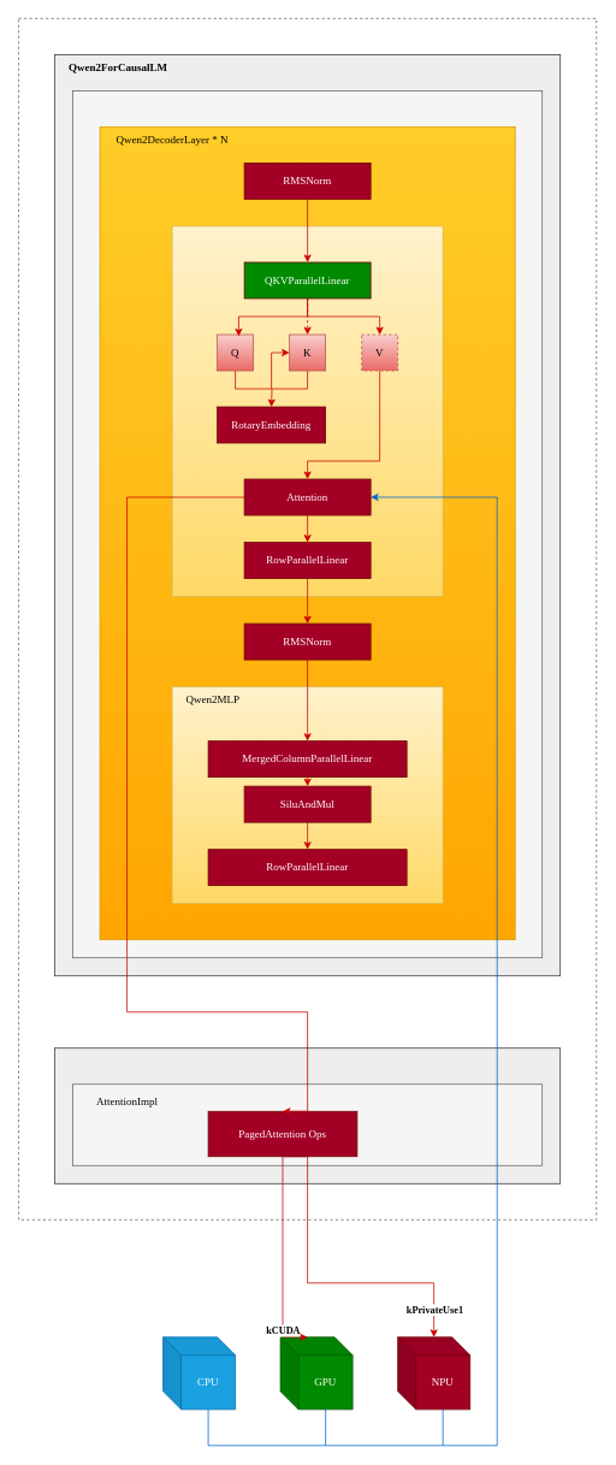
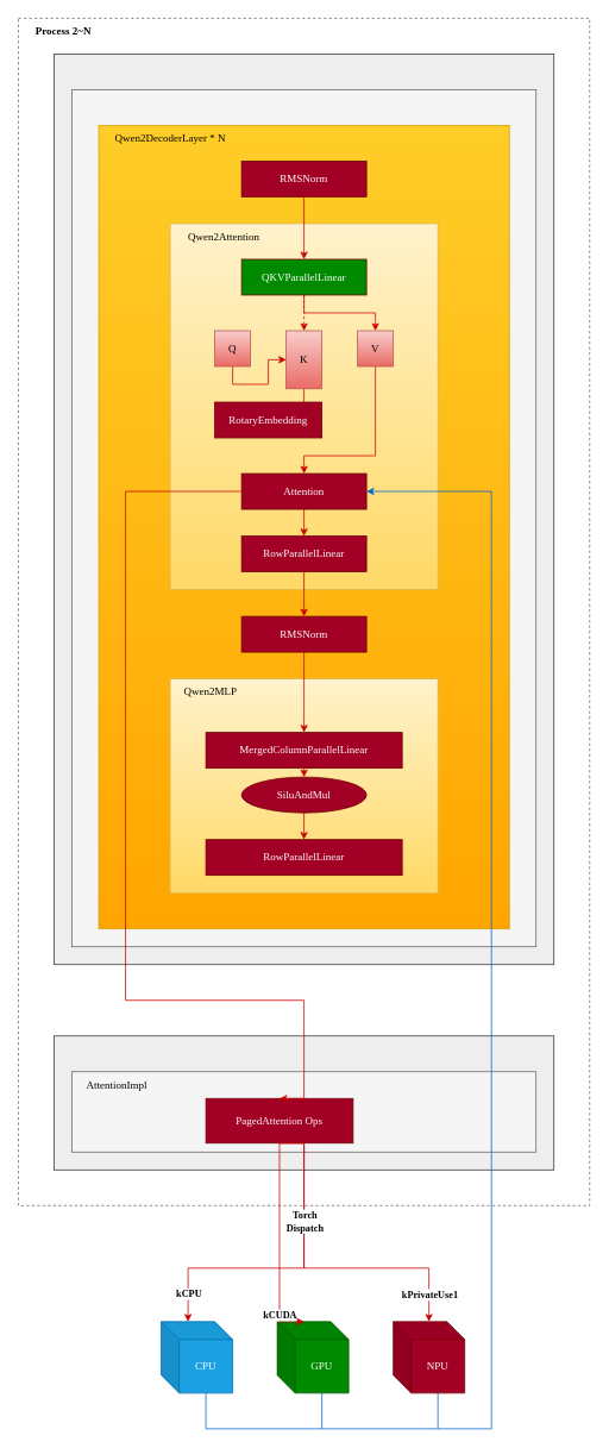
+ <mxCell id="51" value="&lt;font face=&quot;Comic Sans MS&quot;&gt;&lt;b&gt;Process 2~N&lt;/b&gt;&lt;/font&gt;" style="text;html=1;align=center;verticalAlign=middle;resizable=0;points=[];autosize=1;strokeColor=none;fillColor=none;" parent="1" vertex="1"><mxGeometry x="20" y="20" width="100" height="30" as="geometry" /></mxCell>
- <mxCell id="4" value="&lt;font face=&quot;Comic Sans MS&quot;&gt;&lt;b&gt;Qwen2ForCausalLM&lt;/b&gt;&lt;/font&gt;" style="text;html=1;align=center;verticalAlign=middle;resizable=0;points=[];autosize=1;strokeColor=none;fillColor=none;" parent="1" vertex="1"><mxGeometry x="60" y="60" width="140" height="30" as="geometry" /></mxCell>
+ <mxCell id="12" value="&lt;span style=&quot;font-family: &amp;quot;Comic Sans MS&amp;quot;; text-wrap-mode: wrap;&quot;&gt;Qwen2Attention&lt;/span&gt;" style="text;html=1;align=center;verticalAlign=middle;resizable=0;points=[];autosize=1;strokeColor=none;fillColor=none;" parent="1" vertex="1"><mxGeometry x="190" y="250" width="120" height="30" as="geometry" /></mxCell>
- <mxCell id="23" style="edgeStyle=orthogonalEdgeStyle;rounded=0;orthogonalLoop=1;jettySize=auto;html=1;exitX=0.5;exitY=1;exitDx=0;exitDy=0;entryX=0.594;entryY=0.047;entryDx=0;entryDy=0;entryPerimeter=0;strokeColor=#CC0000;" parent="1" source="15" target="18" edge="1"><mxGeometry relative="1" as="geometry"><Array as="points"><mxPoint x="340" y="350" /><mxPoint x="264" y="350" /></Array></mxGeometry></mxCell>
- <mxCell id="20" value="&lt;font face=&quot;Comic Sans MS&quot;&gt;K&lt;/font&gt;" style="rounded=0;whiteSpace=wrap;html=1;fillColor=#f8cecc;gradientColor=#ea6b66;strokeColor=#b85450;" parent="1" vertex="1"><mxGeometry x="320" y="370" width="40" height="40" as="geometry" /></mxCell>
+ <mxCell id="20" value="&lt;font face=&quot;Comic Sans MS&quot;&gt;K&lt;/font&gt;" style="rounded=0;whiteSpace=wrap;html=1;fillColor=#f8cecc;gradientColor=#ea6b66;strokeColor=#b85450;" parent="1" vertex="1"><mxGeometry x="320" y="370" width="40" height="65" as="geometry" /></mxCell>
- <mxCell id="22" value="&lt;font face=&quot;Comic Sans MS&quot;&gt;V&lt;/font&gt;" style="rounded=0;whiteSpace=wrap;html=1;fillColor=#f8cecc;gradientColor=#ea6b66;strokeColor=#b85450;dashed=1;" parent="1" vertex="1"><mxGeometry x="400" y="370" width="40" height="40" as="geometry" /></mxCell>
+ <mxCell id="22" value="&lt;font face=&quot;Comic Sans MS&quot;&gt;V&lt;/font&gt;" style="rounded=0;whiteSpace=wrap;html=1;fillColor=#f8cecc;gradientColor=#ea6b66;strokeColor=#b85450;" parent="1" vertex="1"><mxGeometry x="400" y="370" width="40" height="40" as="geometry" /></mxCell>
- <mxCell id="33" value="&lt;font face=&quot;Comic Sans MS&quot;&gt;SiluAndMul&lt;/font&gt;" style="rounded=0;whiteSpace=wrap;html=1;fillColor=#a20025;fontColor=#ffffff;strokeColor=#6F0000;" parent="1" vertex="1"><mxGeometry x="270" y="870" width="140" height="40" as="geometry" /></mxCell>
+ <mxCell id="33" value="&lt;font face=&quot;Comic Sans MS&quot;&gt;SiluAndMul&lt;/font&gt;" style="ellipse;whiteSpace=wrap;html=1;fillColor=#a20025;fontColor=#ffffff;strokeColor=#6F0000;" parent="1" vertex="1"><mxGeometry x="270" y="870" width="140" height="40" as="geometry" /></mxCell>
- <mxCell id="38" value="&lt;font face=&quot;Comic Sans MS&quot;&gt;AttentionImpl&lt;/font&gt;" style="text;html=1;align=center;verticalAlign=middle;resizable=0;points=[];autosize=1;strokeColor=none;fillColor=none;" parent="1" vertex="1"><mxGeometry x="90" y="1205" width="100" height="30" as="geometry" /></mxCell>
+ <mxCell id="38" value="&lt;font face=&quot;Comic Sans MS&quot;&gt;AttentionImpl&lt;/font&gt;" style="text;html=1;align=center;verticalAlign=middle;resizable=0;points=[];autosize=1;strokeColor=none;fillColor=none;" parent="1" vertex="1"><mxGeometry x="80" y="1200" width="100" height="30" as="geometry" /></mxCell>
+ <mxCell id="52" style="edgeStyle=orthogonalEdgeStyle;rounded=0;orthogonalLoop=1;jettySize=auto;html=1;exitX=0.5;exitY=1;exitDx=0;exitDy=0;entryX=0;entryY=0;entryDx=30;entryDy=0;entryPerimeter=0;strokeColor=#CC0000;" parent="1" source="42" target="46" edge="1"><mxGeometry relative="1" as="geometry"><mxPoint x="200" y="1480" as="targetPoint" /><Array as="points"><mxPoint x="340" y="1420" /><mxPoint x="210" y="1420" /></Array></mxGeometry></mxCell>
+ <mxCell id="53" value="&lt;font face=&quot;Comic Sans MS&quot;&gt;&lt;b&gt;Torch&lt;/b&gt;&lt;/font&gt;&lt;div&gt;&lt;font face=&quot;Comic Sans MS&quot;&gt;&lt;b&gt;Dispatch&lt;/b&gt;&lt;/font&gt;&lt;/div&gt;" style="edgeLabel;html=1;align=center;verticalAlign=middle;resizable=0;points=[];" parent="52" vertex="1" connectable="0"><mxGeometry x="-0.383" relative="1" as="geometry"><mxPoint y="5" as="offset" /></mxGeometry></mxCell>
+ <mxCell id="54" value="&lt;span style=&quot;font-family: &amp;quot;Comic Sans MS&amp;quot;;&quot;&gt;&lt;b&gt;kCPU&lt;/b&gt;&lt;/span&gt;" style="edgeLabel;html=1;align=center;verticalAlign=middle;resizable=0;points=[];" parent="52" vertex="1" connectable="0"><mxGeometry x="0.824" relative="1" as="geometry"><mxPoint as="offset" /></mxGeometry></mxCell>
